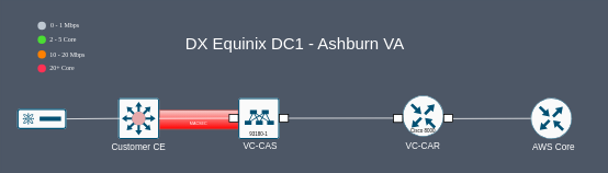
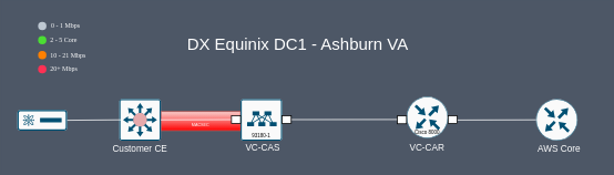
- <mxCell id="21" value="&lt;font style=&quot;font-size: 8px&quot;&gt;10 - 20 Mbps&lt;/font&gt;" style="text;html=1;align=left;verticalAlign=middle;resizable=0;points=[];autosize=1;fontSize=8;fontFamily=Manrope;fontStyle=0;fontColor=#FFFFFF;" parent="1" vertex="1"><mxGeometry x="57.6" y="55" width="61" height="22" as="geometry" /></mxCell>
+ <mxCell id="21" value="&lt;font style=&quot;font-size: 8px&quot;&gt;10 - 21 Mbps&lt;/font&gt;" style="text;html=1;align=left;verticalAlign=middle;resizable=0;points=[];autosize=1;fontSize=8;fontFamily=Manrope;fontStyle=0;fontColor=#FFFFFF;" parent="1" vertex="1"><mxGeometry x="57.6" y="55" width="61" height="22" as="geometry" /></mxCell>
- <mxCell id="23" value="&lt;font style=&quot;font-size: 8px&quot;&gt;20+ Core&lt;/font&gt;" style="text;html=1;align=left;verticalAlign=middle;resizable=0;points=[];autosize=1;fontSize=8;fontFamily=Manrope;fontStyle=0;fontColor=#FFFFFF;" parent="1" vertex="1"><mxGeometry x="57.6" y="72" width="51" height="22" as="geometry" /></mxCell>
+ <mxCell id="23" value="&lt;font style=&quot;font-size: 8px&quot;&gt;20+ Mbps&lt;/font&gt;" style="text;html=1;align=left;verticalAlign=middle;resizable=0;points=[];autosize=1;fontSize=8;fontFamily=Manrope;fontStyle=0;fontColor=#FFFFFF;" parent="1" vertex="1"><mxGeometry x="57.6" y="72" width="51" height="22" as="geometry" /></mxCell>
